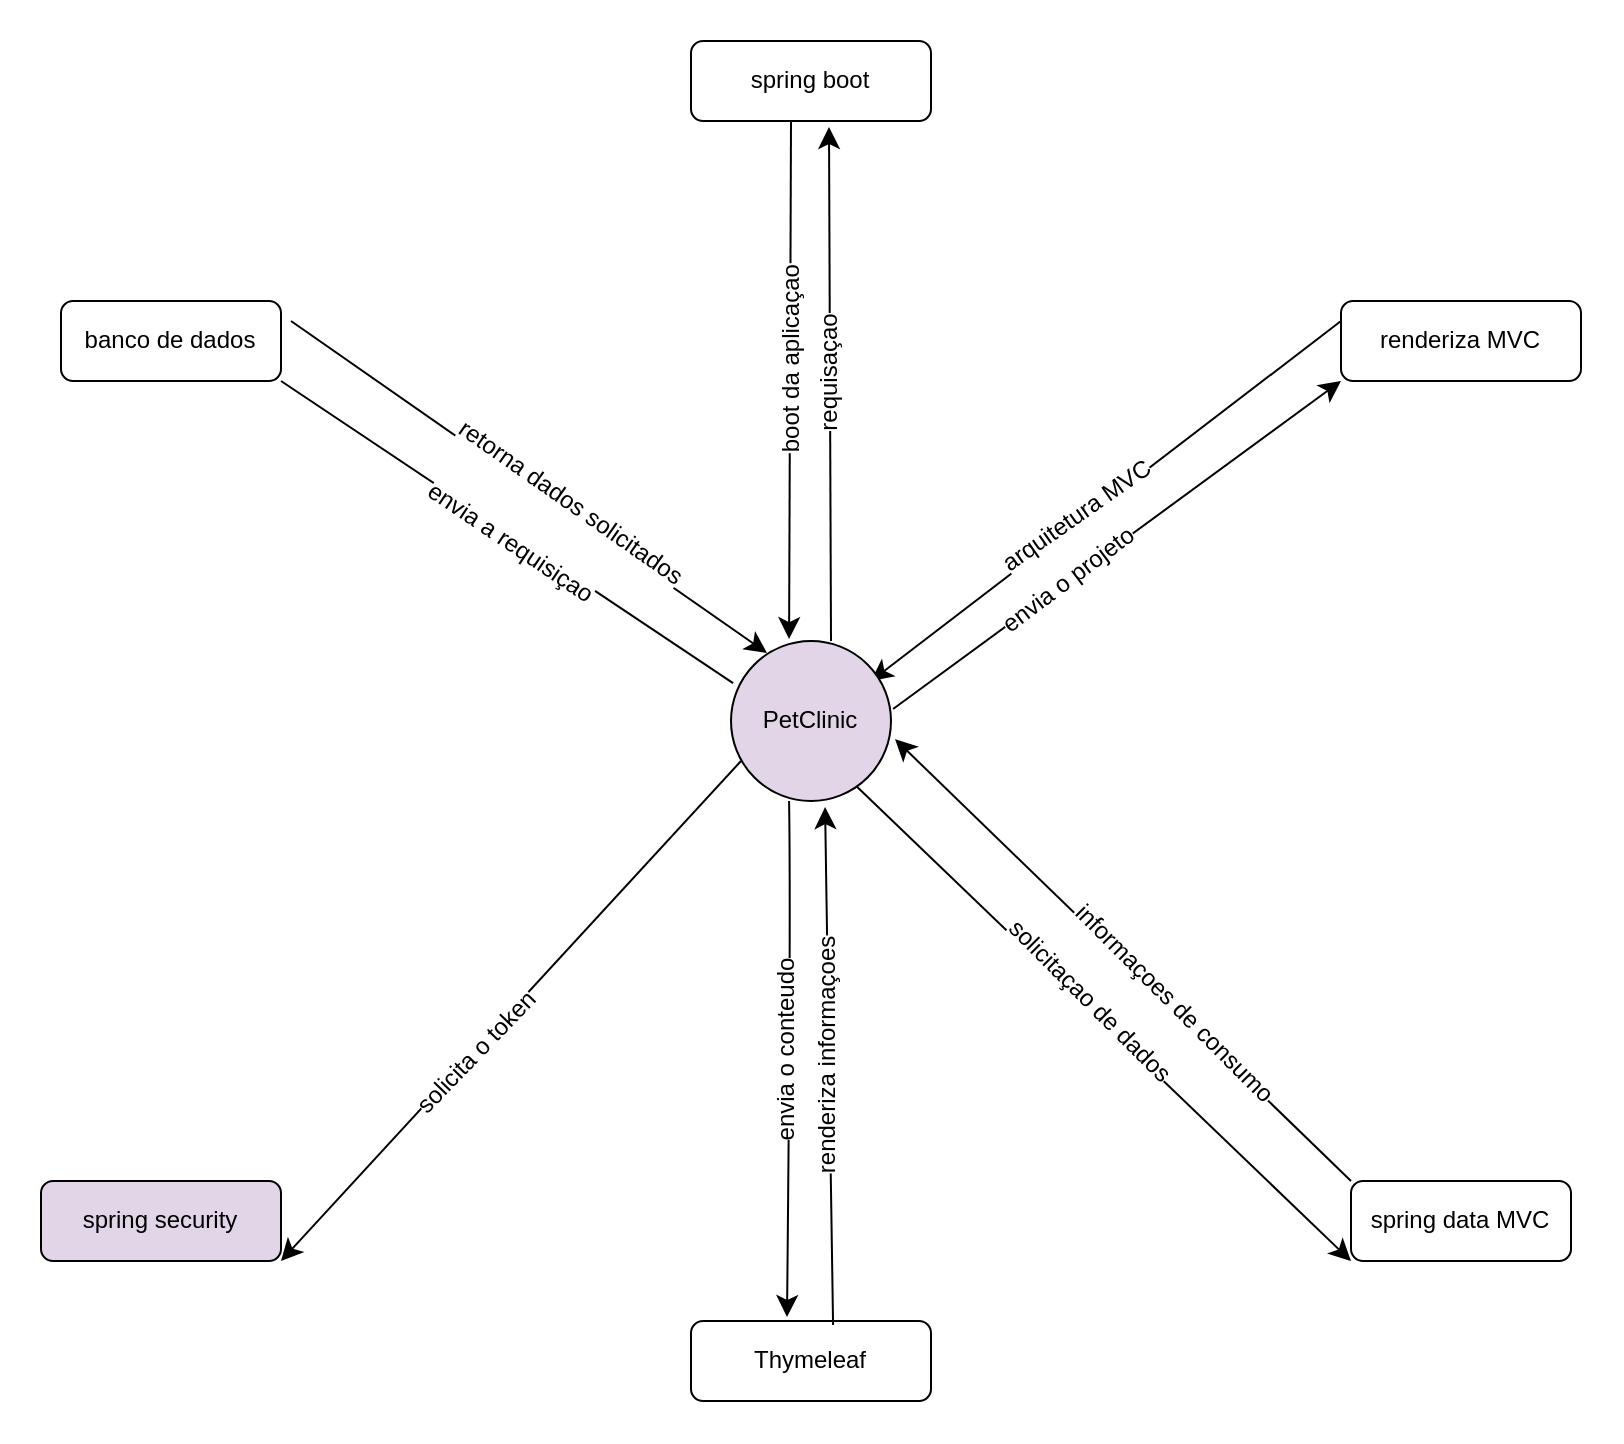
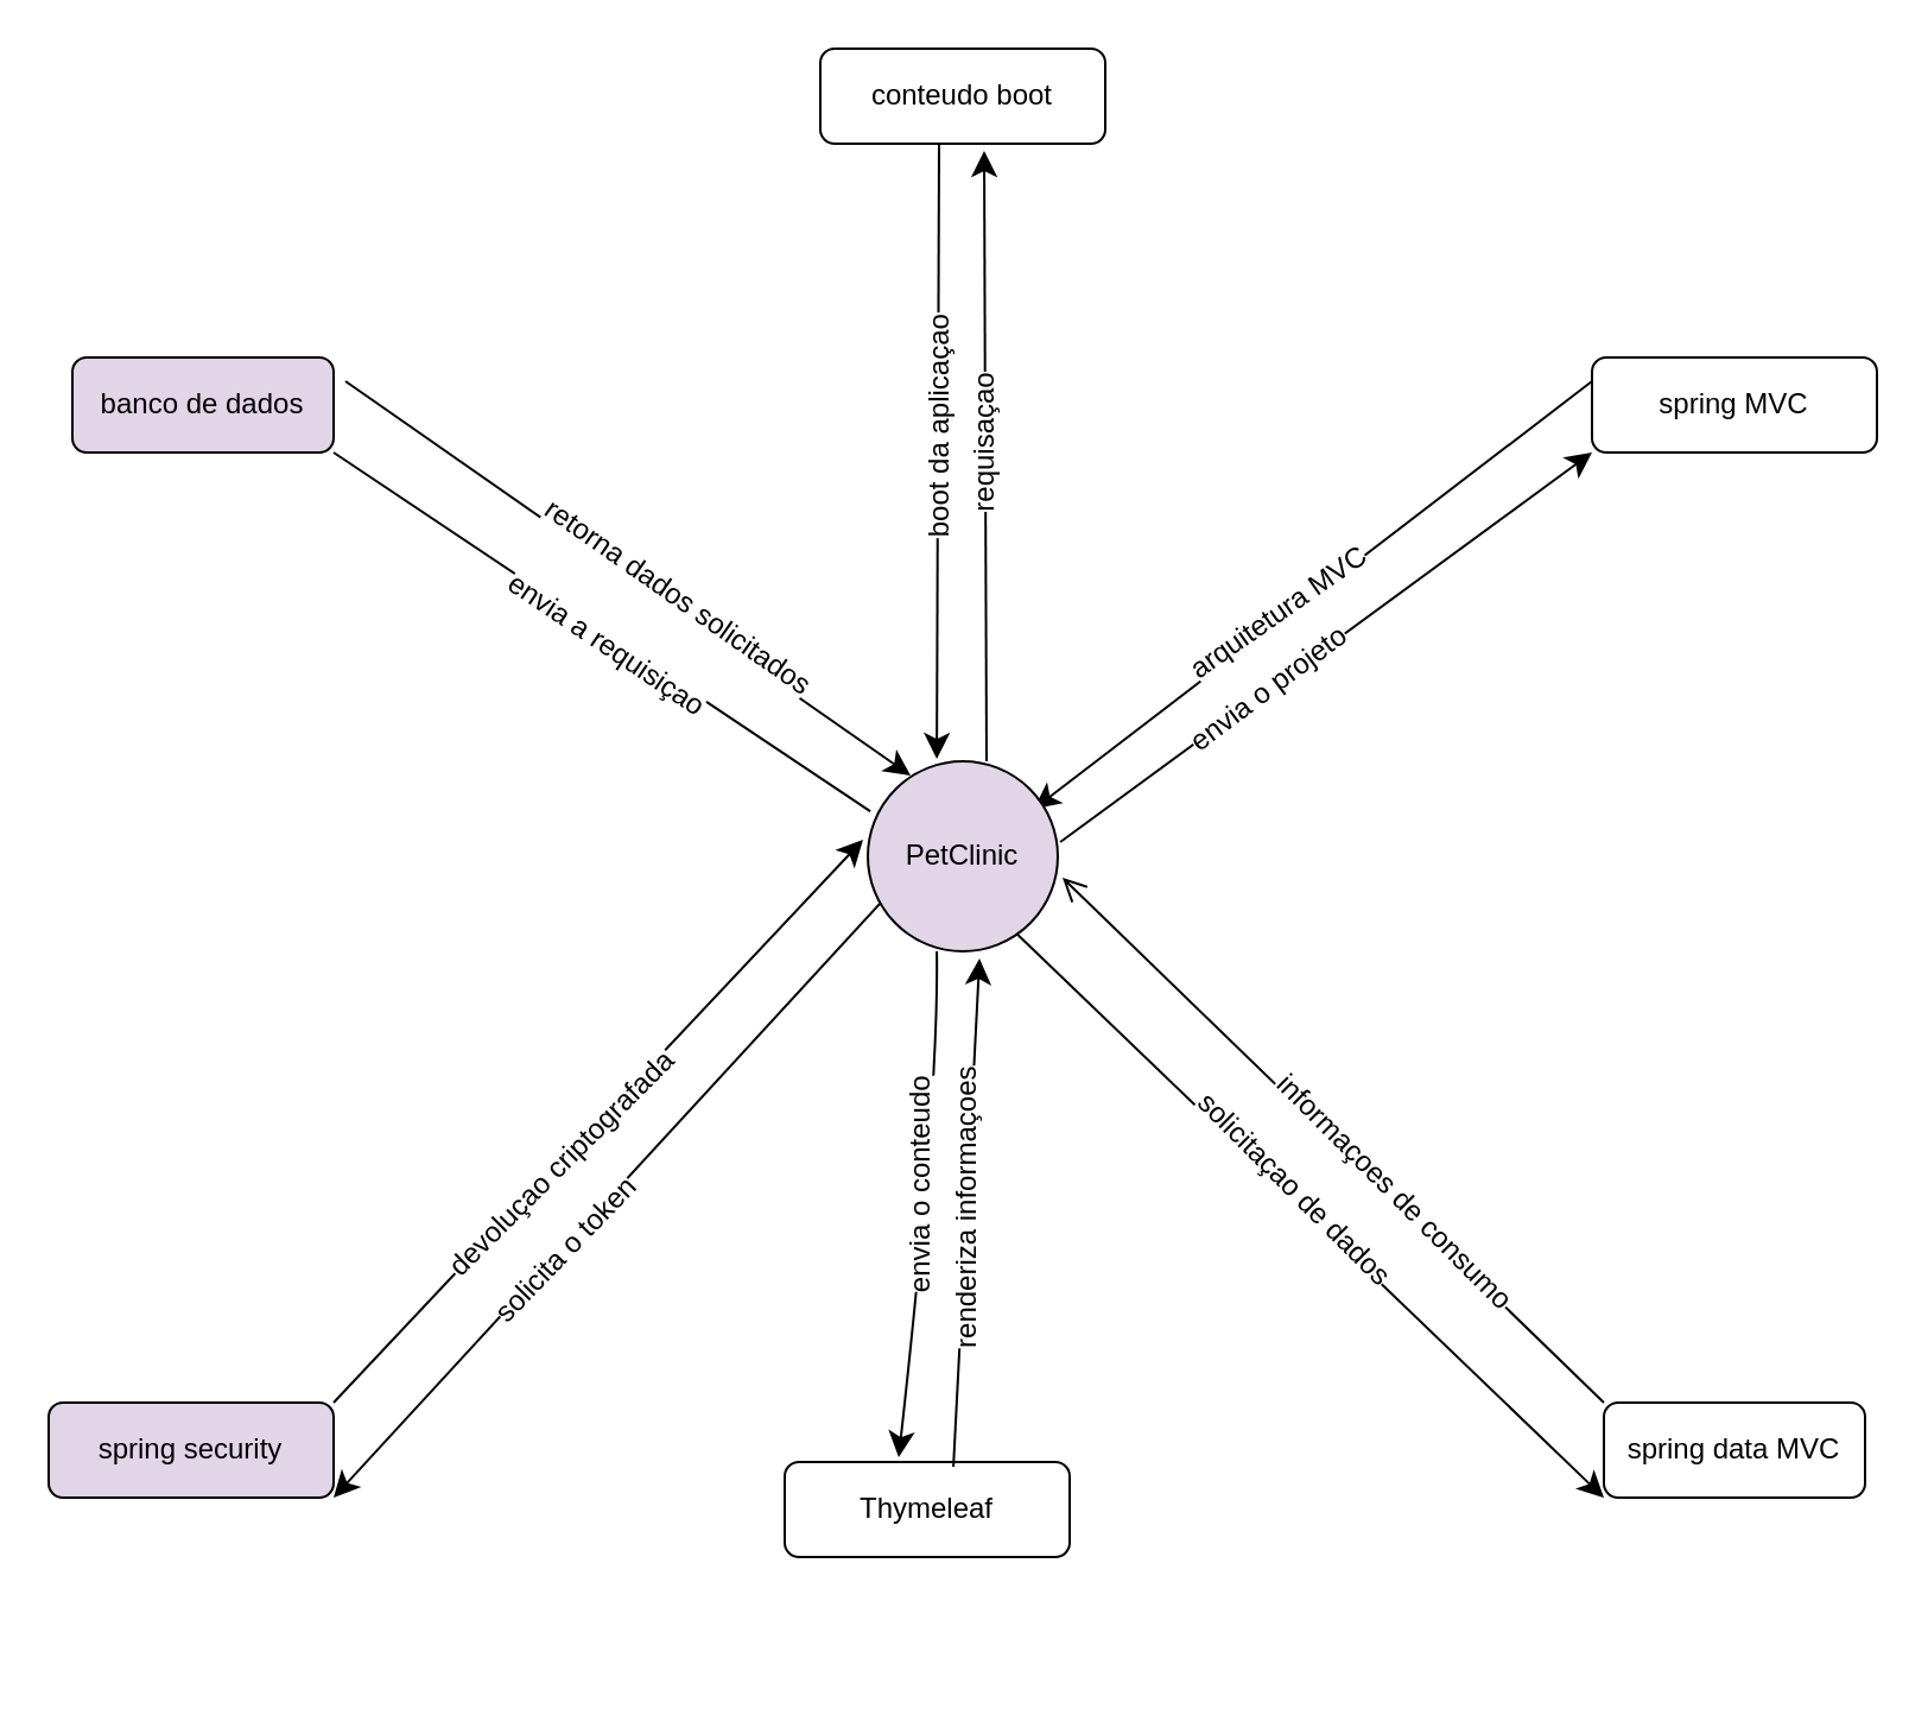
- <mxCell id="4" value="spring boot" style="rounded=1;whiteSpace=wrap;html=1;fontSize=12;glass=0;strokeWidth=1;shadow=0;" parent="1" vertex="1"><mxGeometry x="345" y="20" width="120" height="40" as="geometry" /></mxCell>
+ <mxCell id="4" value="conteudo boot" style="rounded=1;whiteSpace=wrap;html=1;fontSize=12;glass=0;strokeWidth=1;shadow=0;" parent="1" vertex="1"><mxGeometry x="345" y="20" width="120" height="40" as="geometry" /></mxCell>
- <mxCell id="28" value="banco de dados" style="rounded=1;whiteSpace=wrap;html=1;" vertex="1" parent="1"><mxGeometry x="30" width="110" height="40" as="geometry" y="150" /></mxCell>
+ <mxCell id="28" value="banco de dados" style="rounded=1;whiteSpace=wrap;html=1;fillColor=#e1d5e7;" vertex="1" parent="1"><mxGeometry x="30" width="110" height="40" as="geometry" y="150" /></mxCell>
- <mxCell id="15" value="renderiza MVC" style="rounded=1;whiteSpace=wrap;html=1;fontSize=12;glass=0;strokeWidth=1;shadow=0;" parent="1" vertex="1"><mxGeometry x="670" width="120" height="40" as="geometry" y="150" /></mxCell>
+ <mxCell id="15" value="spring MVC" style="rounded=1;whiteSpace=wrap;html=1;fontSize=12;glass=0;strokeWidth=1;shadow=0;" parent="1" vertex="1"><mxGeometry x="670" width="120" height="40" as="geometry" y="150" /></mxCell>
- <mxCell id="29" style="edgeStyle=none;curved=1;rounded=0;orthogonalLoop=1;jettySize=auto;html=1;fontSize=12;startSize=8;endSize=8;exitX=0;exitY=0;exitDx=0;exitDy=0;entryX=1.025;entryY=0.613;entryDx=0;entryDy=0;entryPerimeter=0;" edge="1" parent="1" source="31" target="32"><mxGeometry relative="1" as="geometry"><mxPoint x="675" y="600" as="sourcePoint" /><mxPoint x="445" y="377" as="targetPoint" /></mxGeometry></mxCell>
+ <mxCell id="29" style="edgeStyle=none;curved=1;rounded=0;orthogonalLoop=1;jettySize=auto;html=1;fontSize=12;startSize=8;endSize=8;exitX=0;exitY=0;exitDx=0;exitDy=0;entryX=1.025;entryY=0.613;entryDx=0;entryDy=0;entryPerimeter=0;endArrow=open;" edge="1" parent="1" source="31" target="32"><mxGeometry relative="1" as="geometry"><mxPoint x="675" y="600" as="sourcePoint" /><mxPoint x="445" y="377" as="targetPoint" /></mxGeometry></mxCell>
+ <mxCell id="17" style="edgeStyle=none;curved=1;rounded=0;orthogonalLoop=1;jettySize=auto;html=1;fontSize=12;startSize=8;endSize=8;entryX=-0.025;entryY=0.413;entryDx=0;entryDy=0;entryPerimeter=0;exitX=1;exitY=0;exitDx=0;exitDy=0;" edge="1" parent="1" source="19" target="32"><mxGeometry relative="1" as="geometry"><mxPoint x="355" y="340" as="targetPoint" /><mxPoint x="135" y="340" as="sourcePoint" /></mxGeometry></mxCell>
+ <mxCell id="18" value="devoluçao criptografada" style="edgeLabel;html=1;align=center;verticalAlign=middle;resizable=0;points=[];fontSize=12;rotation=-45;" vertex="1" connectable="0" parent="17"><mxGeometry x="-0.291" y="2" relative="1" as="geometry"><mxPoint x="18" y="-15" as="offset" /></mxGeometry></mxCell>
- <mxCell id="16" value="Thymeleaf" style="rounded=1;whiteSpace=wrap;html=1;fontSize=12;glass=0;strokeWidth=1;shadow=0;" parent="1" vertex="1"><mxGeometry x="345" y="660" width="120" height="40" as="geometry" /></mxCell>
+ <mxCell id="16" value="Thymeleaf" style="rounded=1;whiteSpace=wrap;html=1;fontSize=12;glass=0;strokeWidth=1;shadow=0;" parent="1" vertex="1"><mxGeometry x="330" y="615" width="120" height="40" as="geometry" /></mxCell>
